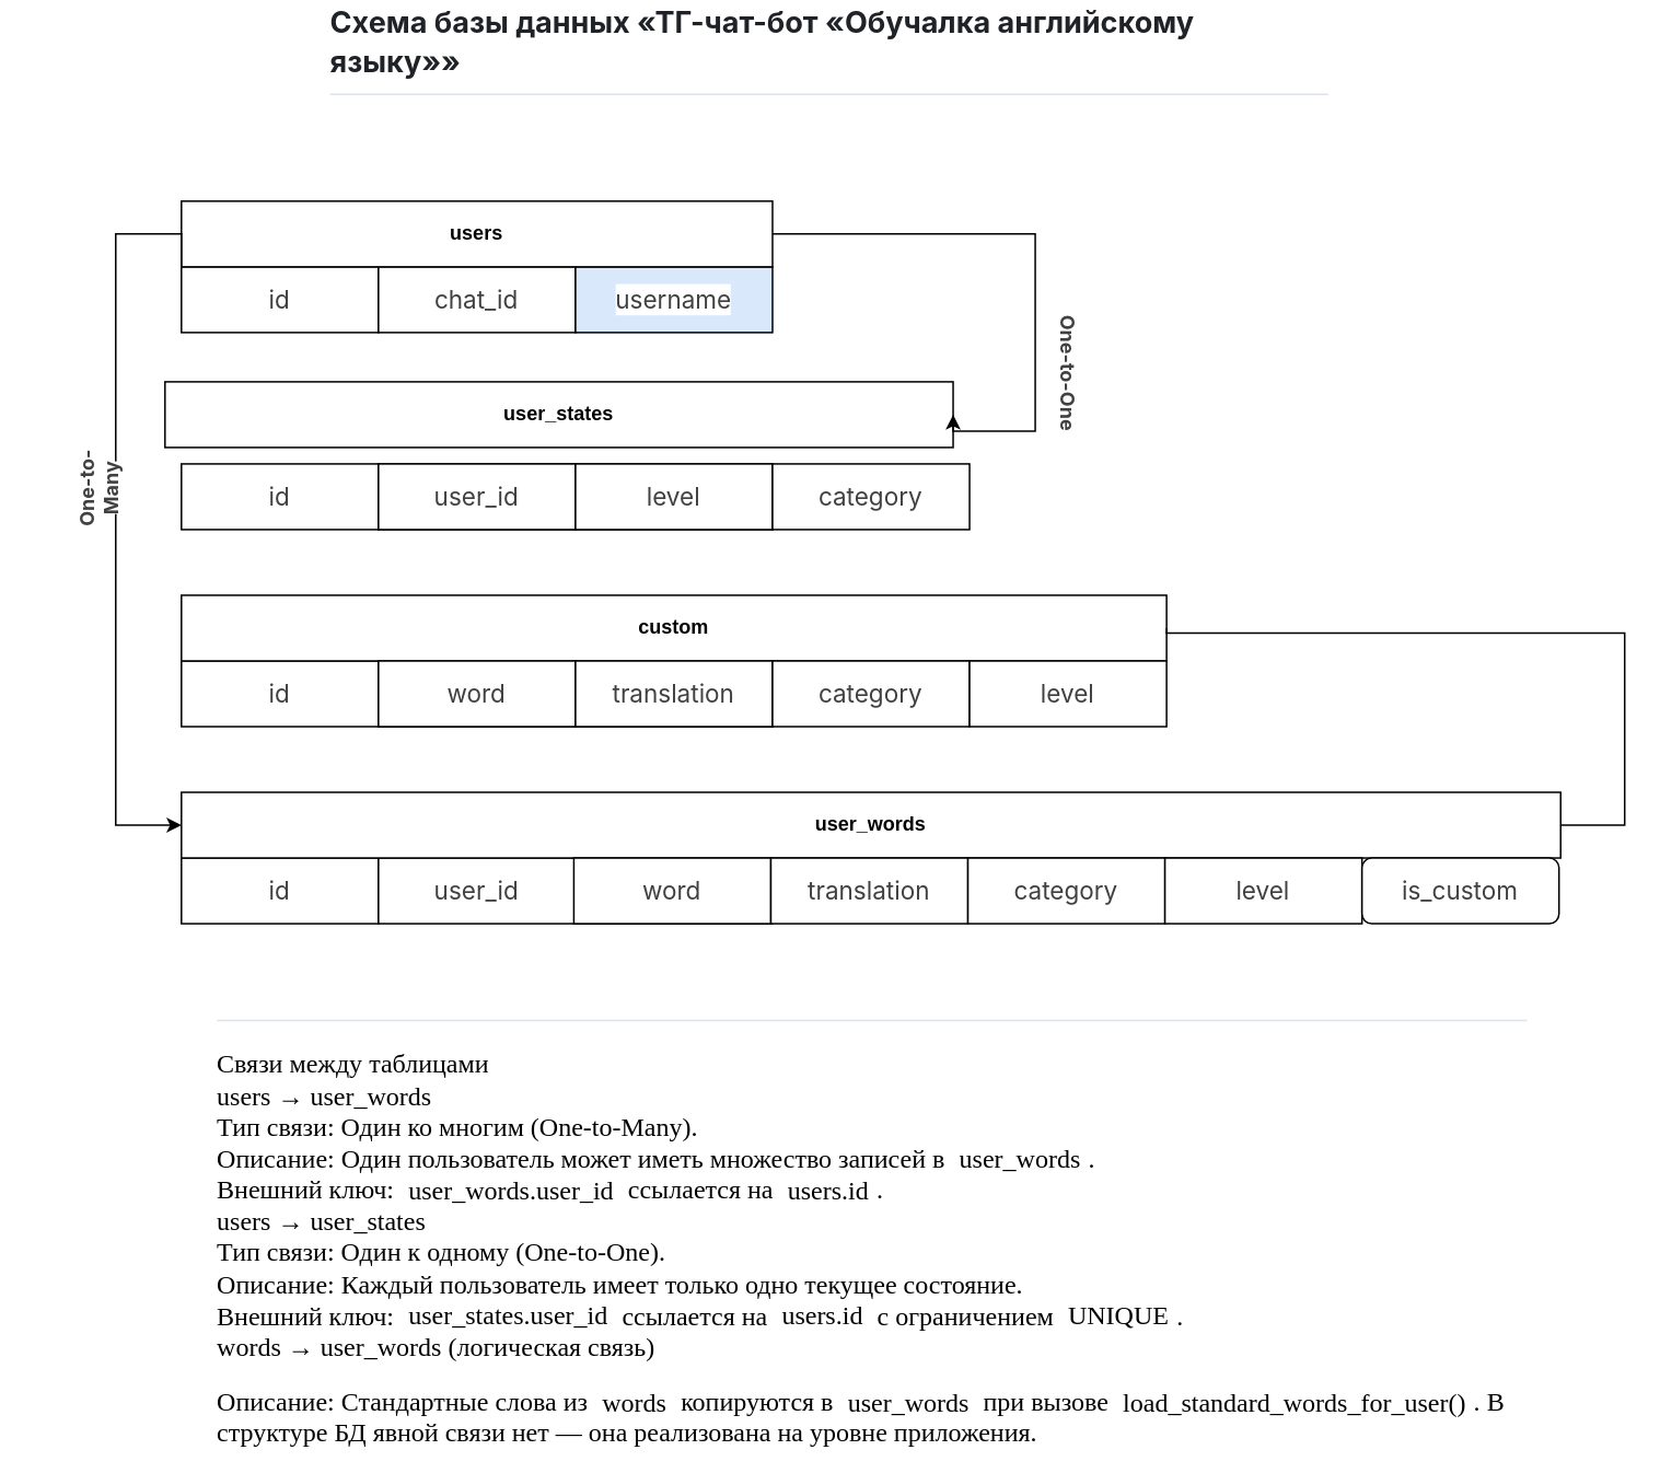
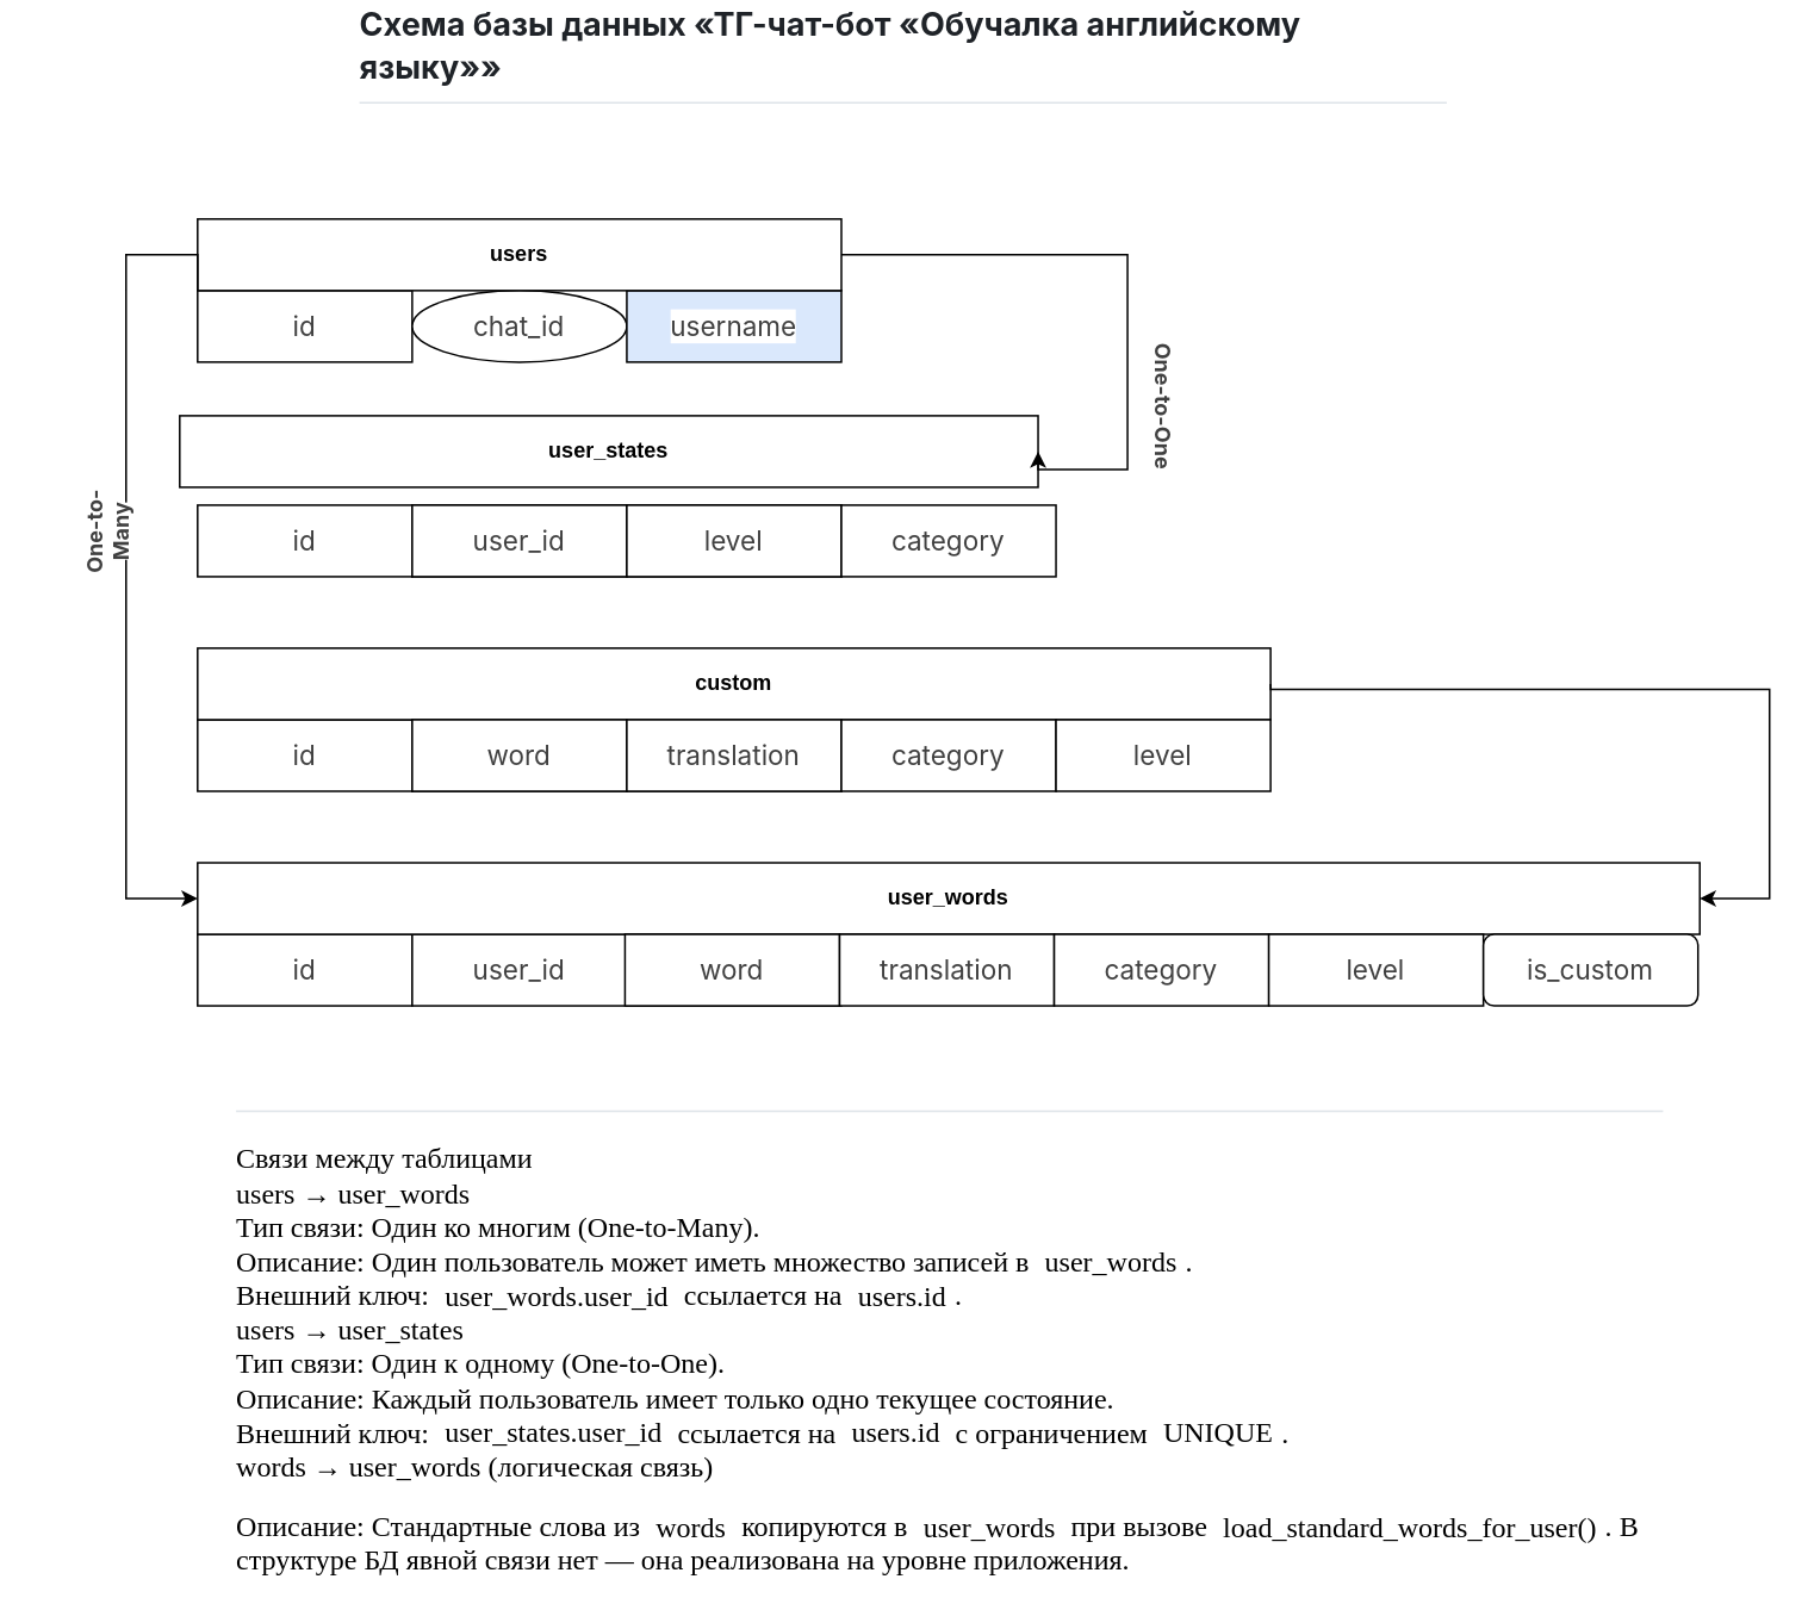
- <mxCell id="6" value="&lt;span style=&quot;color: rgb(64, 64, 64); font-family: DeepSeek-CJK-patch, Inter, system-ui, -apple-system, BlinkMacSystemFont, &amp;quot;Segoe UI&amp;quot;, Roboto, &amp;quot;Noto Sans&amp;quot;, Ubuntu, Cantarell, &amp;quot;Helvetica Neue&amp;quot;, Oxygen, &amp;quot;Open Sans&amp;quot;, sans-serif; font-size: 15px; text-align: left; background-color: rgb(255, 255, 255);&quot;&gt;chat_id&lt;/span&gt;" style="whiteSpace=wrap;html=1;align=center;" parent="4" vertex="1"><mxGeometry x="120.0" y="40" width="120.0" height="40" as="geometry" /></mxCell>
+ <mxCell id="6" value="&lt;span style=&quot;color: rgb(64, 64, 64); font-family: DeepSeek-CJK-patch, Inter, system-ui, -apple-system, BlinkMacSystemFont, &amp;quot;Segoe UI&amp;quot;, Roboto, &amp;quot;Noto Sans&amp;quot;, Ubuntu, Cantarell, &amp;quot;Helvetica Neue&amp;quot;, Oxygen, &amp;quot;Open Sans&amp;quot;, sans-serif; font-size: 15px; text-align: left; background-color: rgb(255, 255, 255);&quot;&gt;chat_id&lt;/span&gt;" style="ellipse;whiteSpace=wrap;html=1;align=center;" parent="4" vertex="1"><mxGeometry x="120.0" y="40" width="120.0" height="40" as="geometry" /></mxCell>
- <mxCell id="42" style="edgeStyle=orthogonalEdgeStyle;rounded=0;orthogonalLoop=1;jettySize=auto;html=1;exitX=1;exitY=0.5;exitDx=0;exitDy=0;entryX=1;entryY=0.5;entryDx=0;entryDy=0;endArrow=none;" parent="1" source="15" target="24" edge="1"><mxGeometry relative="1" as="geometry"><mxPoint x="950" y="510" as="targetPoint" /><Array as="points"><mxPoint x="710" y="383" /><mxPoint x="989" y="383" /><mxPoint x="989" y="500" /></Array><mxPoint x="829" y="383" as="sourcePoint" /></mxGeometry></mxCell>
+ <mxCell id="42" style="edgeStyle=orthogonalEdgeStyle;rounded=0;orthogonalLoop=1;jettySize=auto;html=1;exitX=1;exitY=0.5;exitDx=0;exitDy=0;entryX=1;entryY=0.5;entryDx=0;entryDy=0;" parent="1" source="15" target="24" edge="1"><mxGeometry relative="1" as="geometry"><mxPoint x="950" y="510" as="targetPoint" /><Array as="points"><mxPoint x="710" y="383" /><mxPoint x="989" y="383" /><mxPoint x="989" y="500" /></Array><mxPoint x="829" y="383" as="sourcePoint" /></mxGeometry></mxCell>
